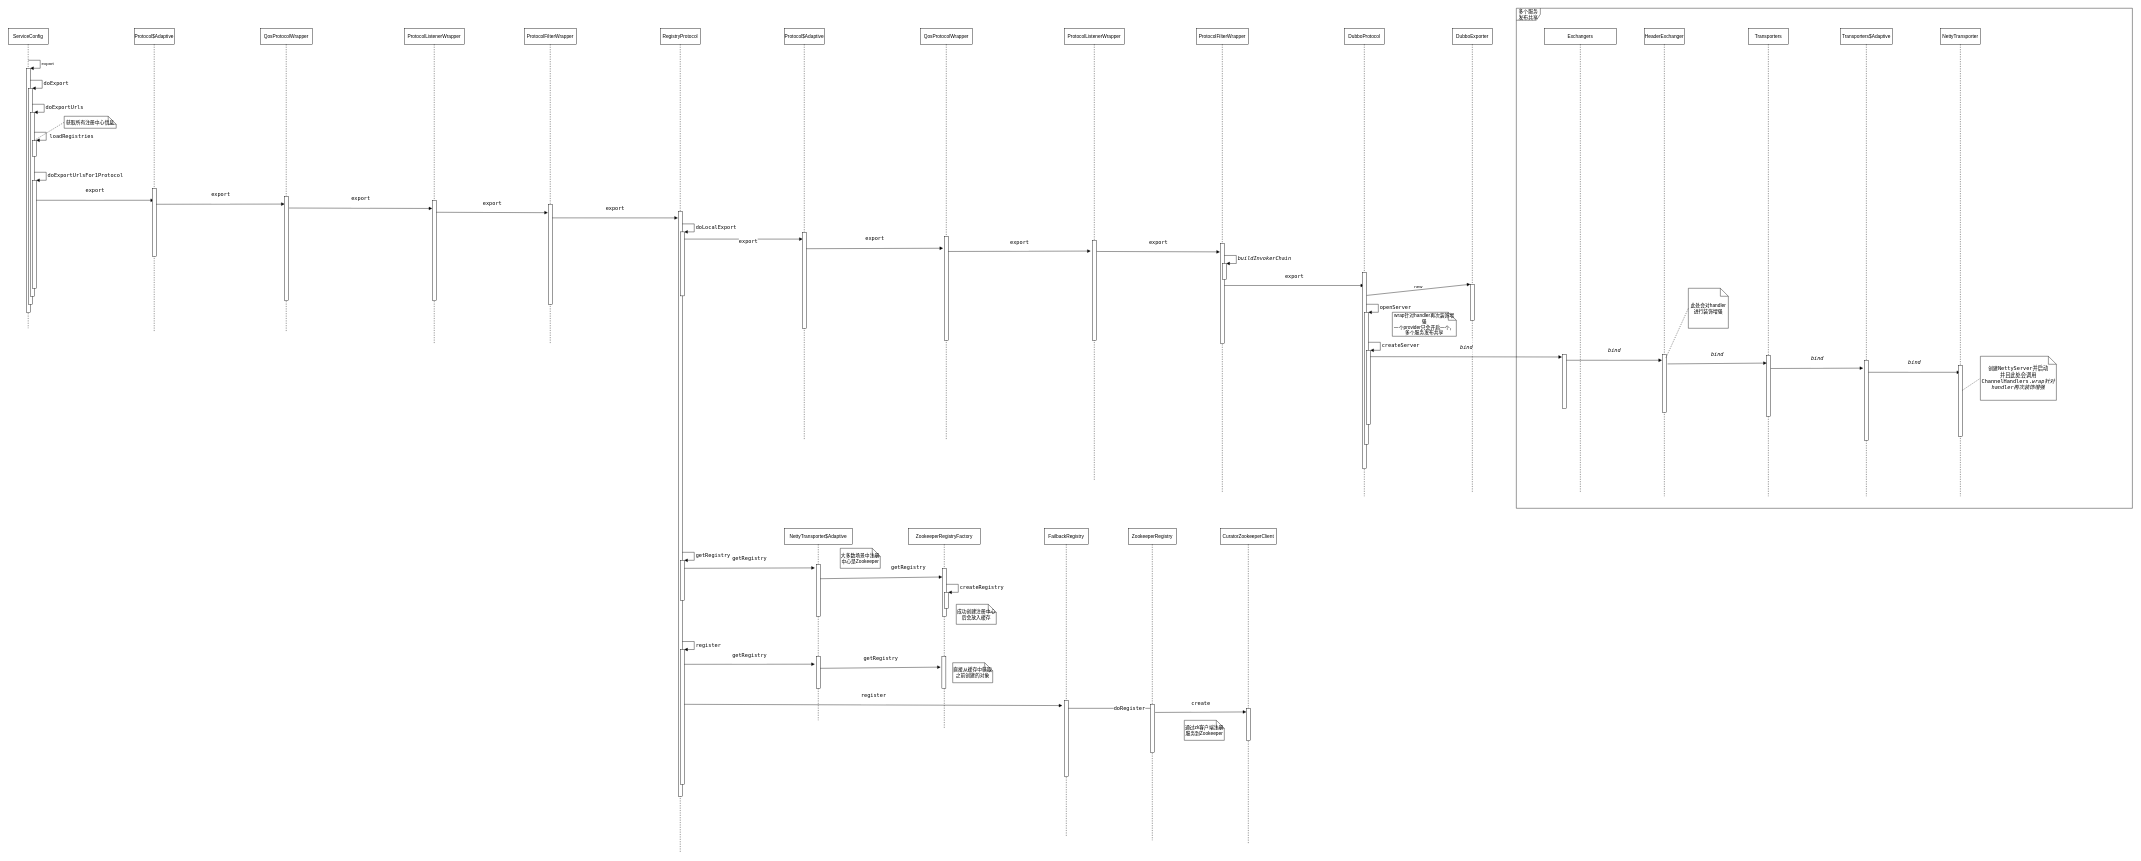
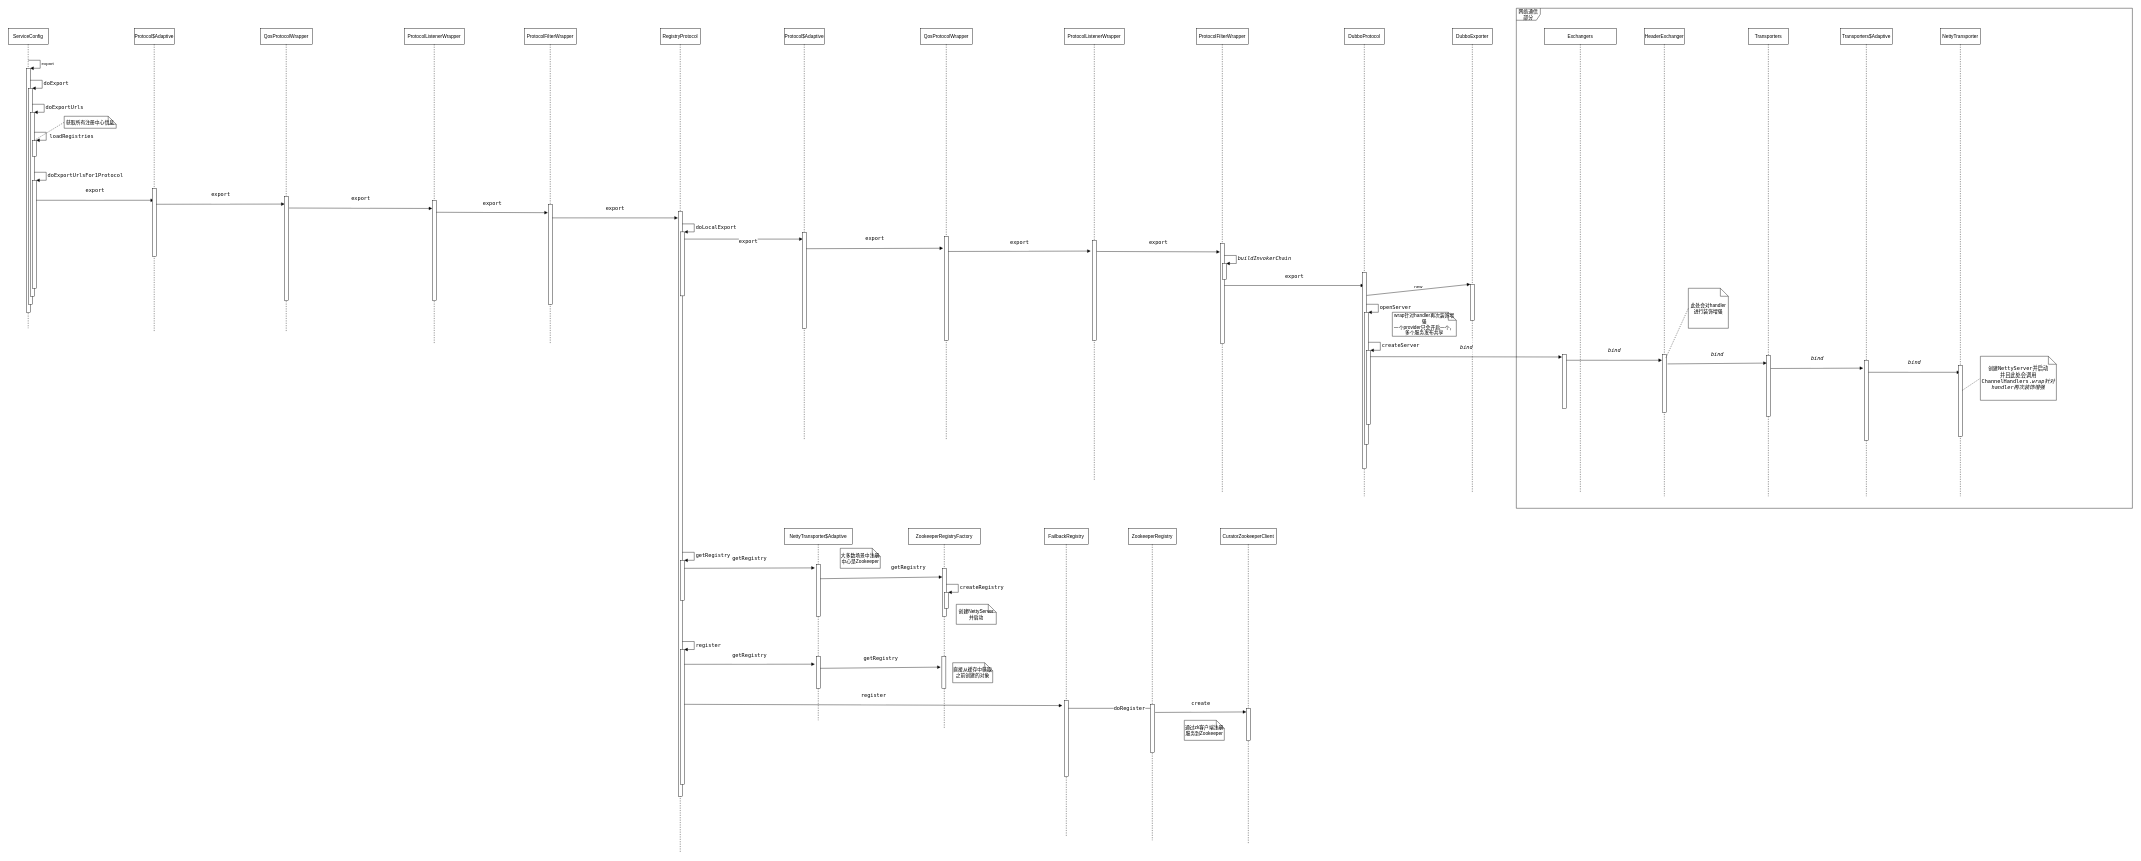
- <mxCell id="83" value="多个服务发布共享" style="shape=umlFrame;whiteSpace=wrap;html=1;" vertex="1" parent="1"><mxGeometry x="3790" y="20" width="1540" height="1250" as="geometry" /></mxCell>
+ <mxCell id="83" value="网络通信部分" style="shape=umlFrame;whiteSpace=wrap;html=1;" vertex="1" parent="1"><mxGeometry x="3790" y="20" width="1540" height="1250" as="geometry" /></mxCell>
- <mxCell id="95" value="成功创建注册中心后会放入缓存" style="shape=note;size=20;whiteSpace=wrap;html=1;rounded=0;shadow=0;glass=0;sketch=0;fillStyle=auto;fillColor=default;gradientColor=none;" vertex="1" parent="1"><mxGeometry x="2390" y="1510" width="100" height="50" as="geometry" /></mxCell>
+ <mxCell id="95" value="创建NettyServer并启动" style="shape=note;size=20;whiteSpace=wrap;html=1;rounded=0;shadow=0;glass=0;sketch=0;fillStyle=auto;fillColor=default;gradientColor=none;" vertex="1" parent="1"><mxGeometry x="2390" y="1510" width="100" height="50" as="geometry" /></mxCell>
